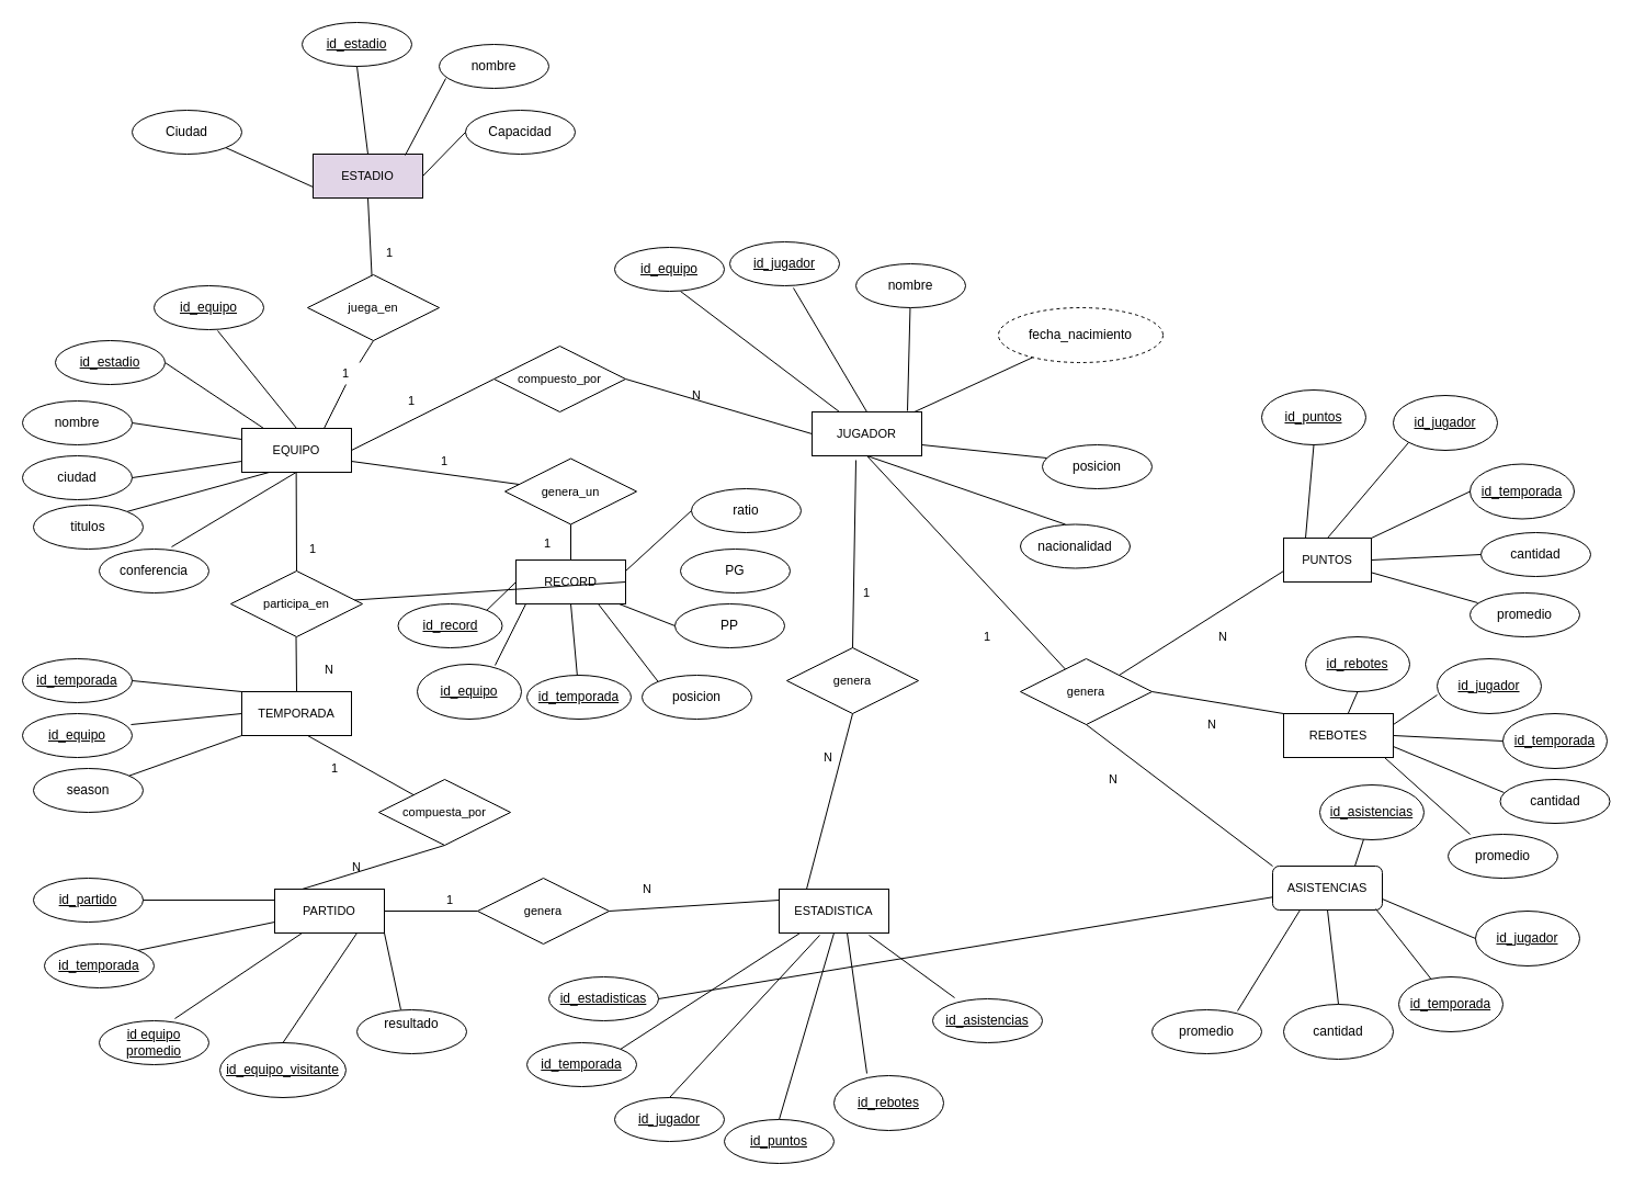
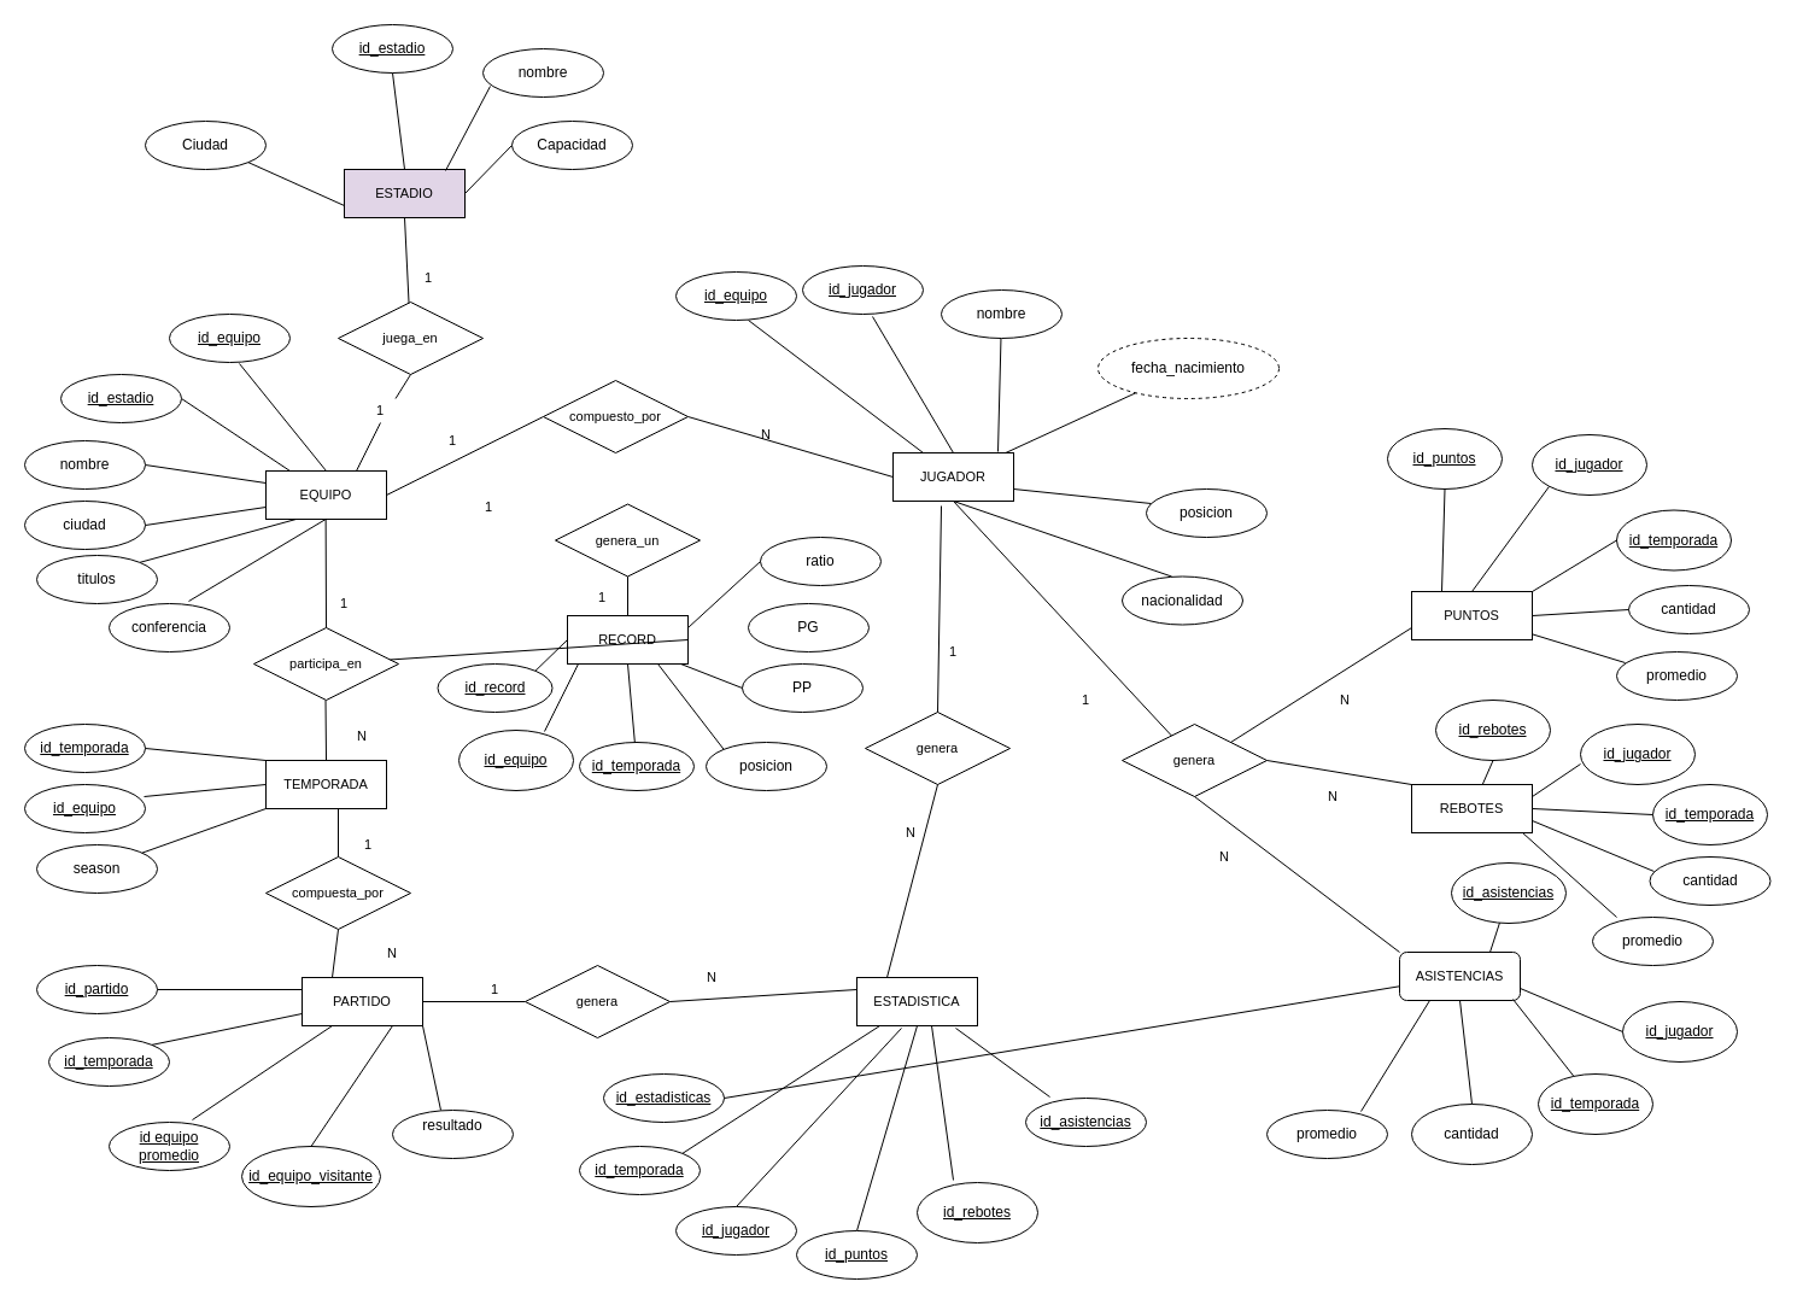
- <mxCell id="97" style="edgeStyle=none;rounded=0;orthogonalLoop=1;jettySize=auto;html=1;entryX=1;entryY=0.75;entryDx=0;entryDy=0;endArrow=none;endFill=0;" parent="1" source="95" target="3" edge="1"><mxGeometry relative="1" as="geometry"><mxPoint x="166" y="508" as="sourcePoint" /><mxPoint x="279.64" y="440" as="targetPoint" /></mxGeometry></mxCell>
- <mxCell id="121" value="PUNTOS" style="whiteSpace=wrap;html=1;align=center;fontSize=11;strokeColor=default;" parent="1" vertex="1"><mxGeometry x="1170" y="490" width="80" height="40" as="geometry" /></mxCell>
+ <mxCell id="121" value="PUNTOS" style="whiteSpace=wrap;html=1;align=center;fontSize=11;strokeColor=default;" parent="1" vertex="1"><mxGeometry x="1170" y="490" width="100" height="40" as="geometry" /></mxCell>
- <mxCell id="50" value="compuesta_por" style="shape=rhombus;perimeter=rhombusPerimeter;whiteSpace=wrap;html=1;align=center;fontSize=11;strokeColor=default;" parent="1" vertex="1"><mxGeometry x="345" y="710" width="120" height="60" as="geometry" /></mxCell>
+ <mxCell id="50" value="compuesta_por" style="shape=rhombus;perimeter=rhombusPerimeter;whiteSpace=wrap;html=1;align=center;fontSize=11;strokeColor=default;" parent="1" vertex="1"><mxGeometry x="220" y="710" width="120" height="60" as="geometry" /></mxCell>
